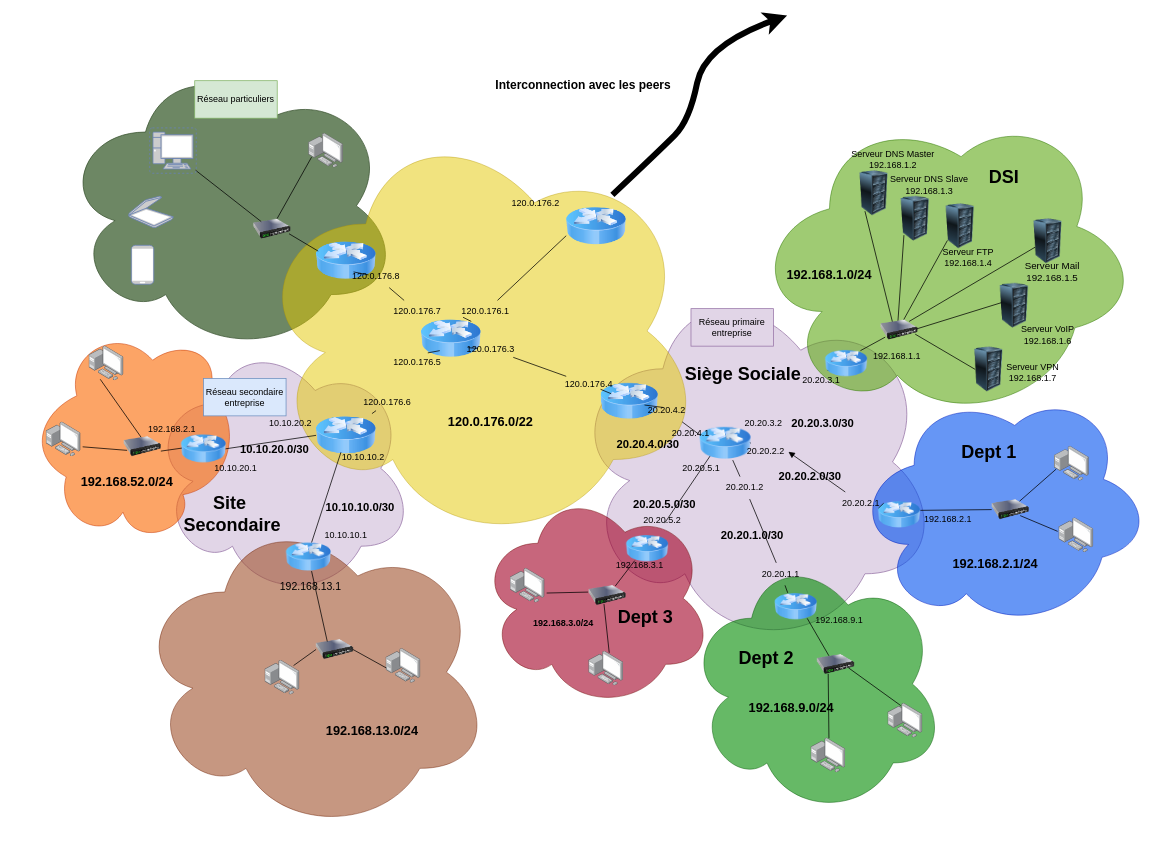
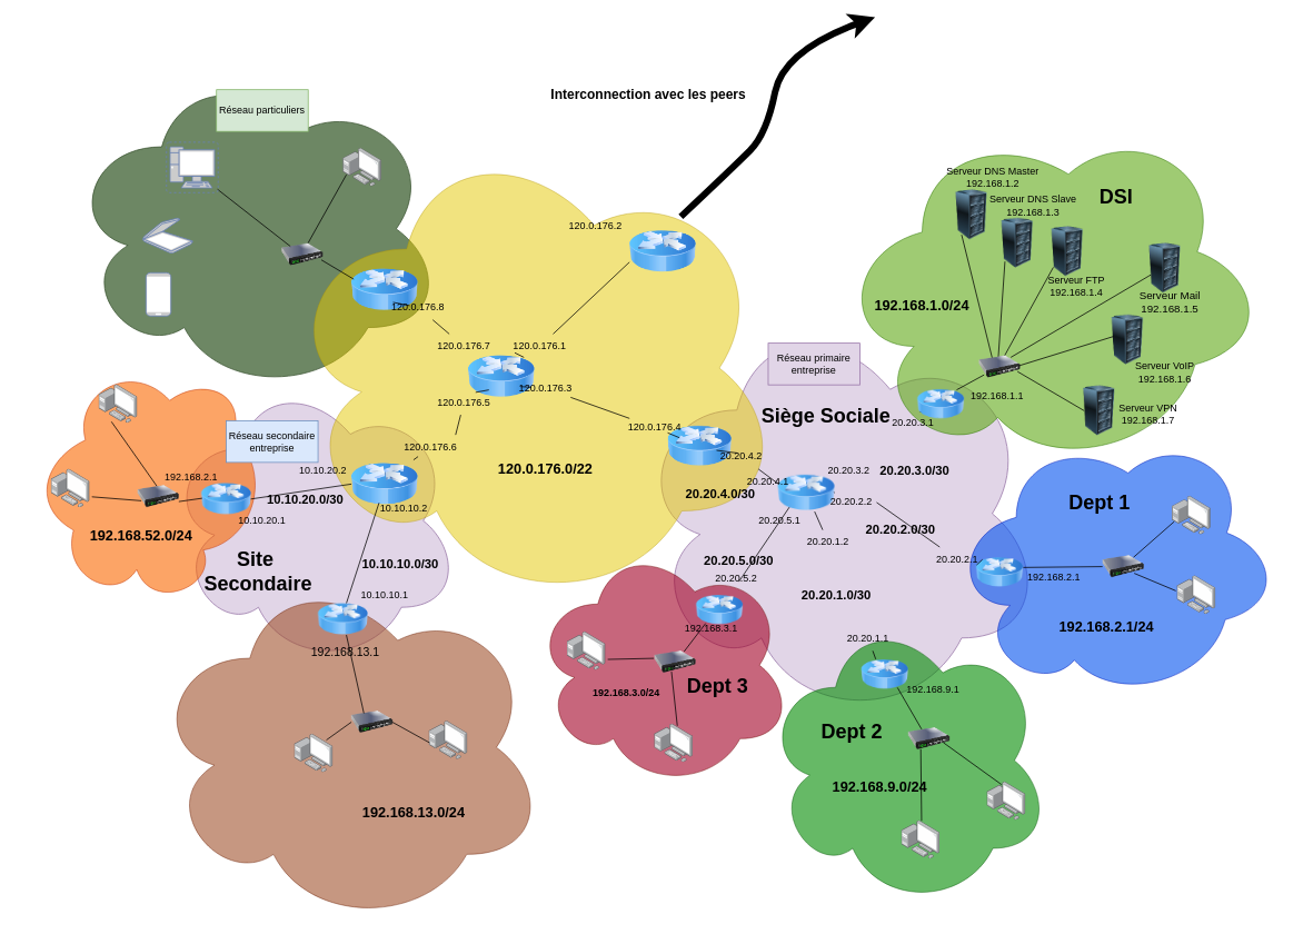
+ <mxCell id="126" value="" style="endArrow=none;html=1;rounded=0;exitX=1;exitY=0;exitDx=0;exitDy=0;" parent="1" source="125" target="127" edge="1"><mxGeometry width="50" height="50" relative="1" as="geometry"><mxPoint x="535" y="521" as="sourcePoint" /><mxPoint x="559" y="470" as="targetPoint" /></mxGeometry></mxCell>
- <mxCell id="144" value="" style="endArrow=block;html=1;rounded=0;entryX=1;entryY=0.5;entryDx=0;entryDy=0;" parent="1" source="147" target="145" edge="1"><mxGeometry width="50" height="50" relative="1" as="geometry"><mxPoint x="1160" y="677" as="sourcePoint" /><mxPoint x="990" y="591" as="targetPoint" /></mxGeometry></mxCell>
+ <mxCell id="144" value="" style="endArrow=none;html=1;rounded=0;entryX=1;entryY=0.5;entryDx=0;entryDy=0;" parent="1" source="147" target="145" edge="1"><mxGeometry width="50" height="50" relative="1" as="geometry"><mxPoint x="1160" y="677" as="sourcePoint" /><mxPoint x="990" y="591" as="targetPoint" /></mxGeometry></mxCell>
- <mxCell id="142" value="" style="endArrow=none;html=1;rounded=0;" parent="1" source="141" target="143" edge="1"><mxGeometry width="50" height="50" relative="1" as="geometry"><mxPoint x="988" y="665" as="sourcePoint" /><mxPoint x="1039" y="790" as="targetPoint" /></mxGeometry></mxCell>
